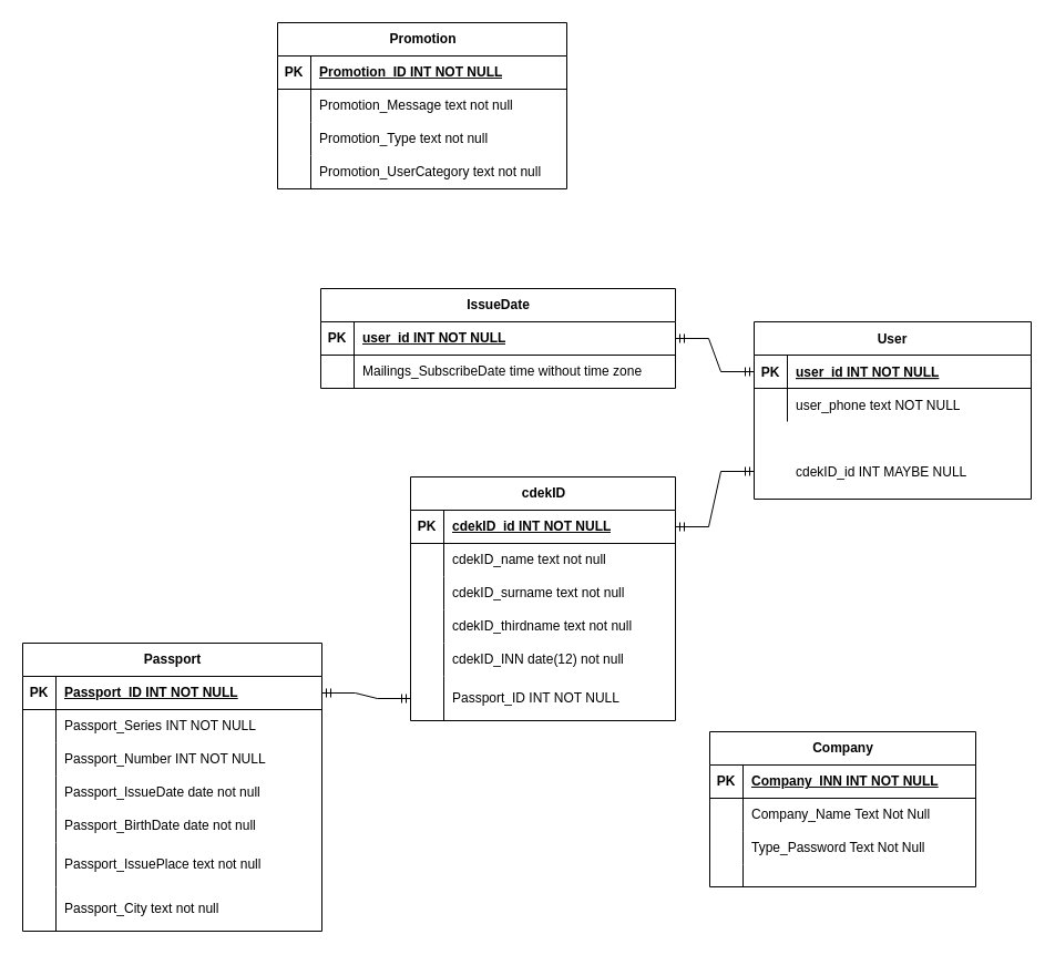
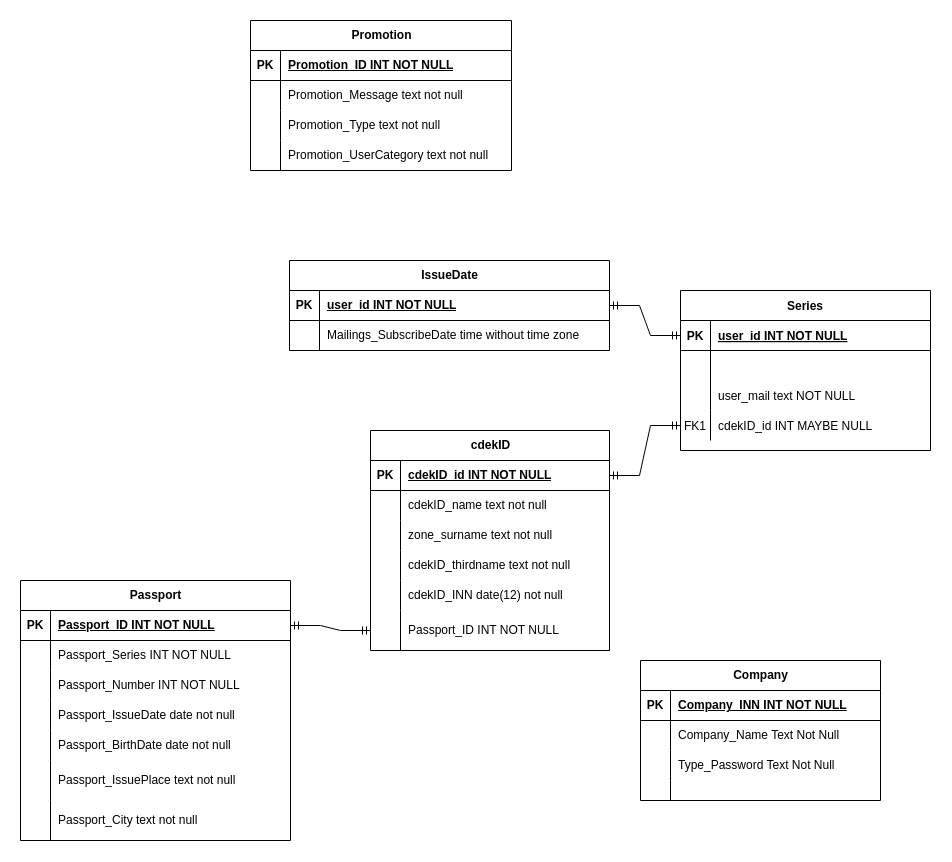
- <mxCell id="2" value="User" style="shape=table;startSize=30;container=1;collapsible=1;childLayout=tableLayout;fixedRows=1;rowLines=0;fontStyle=1;align=center;resizeLast=1;" parent="1" vertex="1"><mxGeometry x="680" y="290" width="250" height="160" as="geometry" /></mxCell>
+ <mxCell id="2" value="Series" style="shape=table;startSize=30;container=1;collapsible=1;childLayout=tableLayout;fixedRows=1;rowLines=0;fontStyle=1;align=center;resizeLast=1;" parent="1" vertex="1"><mxGeometry x="680" y="290" width="250" height="160" as="geometry" /></mxCell>
- <mxCell id="8" value="user_phone text NOT NULL" style="shape=partialRectangle;overflow=hidden;connectable=0;fillColor=none;top=0;left=0;bottom=0;right=0;align=left;spacingLeft=6;" parent="6" vertex="1"><mxGeometry x="30" width="220" height="30" as="geometry"><mxRectangle width="220" height="30" as="alternateBounds" /></mxGeometry></mxCell>
+ <mxCell id="11" value="user_mail text NOT NULL" style="shape=partialRectangle;overflow=hidden;connectable=0;fillColor=none;top=0;left=0;bottom=0;right=0;align=left;spacingLeft=6;" vertex="1" parent="9"><mxGeometry x="30" width="220" height="30" as="geometry"><mxRectangle width="220" height="30" as="alternateBounds" /></mxGeometry></mxCell>
+ <mxCell id="13" value="FK1" style="shape=partialRectangle;overflow=hidden;connectable=0;fillColor=none;top=0;left=0;bottom=0;right=0;" vertex="1" parent="12"><mxGeometry width="30" height="30" as="geometry"><mxRectangle width="30" height="30" as="alternateBounds" /></mxGeometry></mxCell>
- <mxCell id="25" value="cdekID_surname text not null" style="shape=partialRectangle;connectable=0;fillColor=none;top=0;left=0;bottom=0;right=0;align=left;spacingLeft=6;overflow=hidden;whiteSpace=wrap;html=1;" vertex="1" parent="23"><mxGeometry x="30" width="209" height="30" as="geometry"><mxRectangle width="209" height="30" as="alternateBounds" /></mxGeometry></mxCell>
+ <mxCell id="25" value="zone_surname text not null" style="shape=partialRectangle;connectable=0;fillColor=none;top=0;left=0;bottom=0;right=0;align=left;spacingLeft=6;overflow=hidden;whiteSpace=wrap;html=1;" vertex="1" parent="23"><mxGeometry x="30" width="209" height="30" as="geometry"><mxRectangle width="209" height="30" as="alternateBounds" /></mxGeometry></mxCell>
